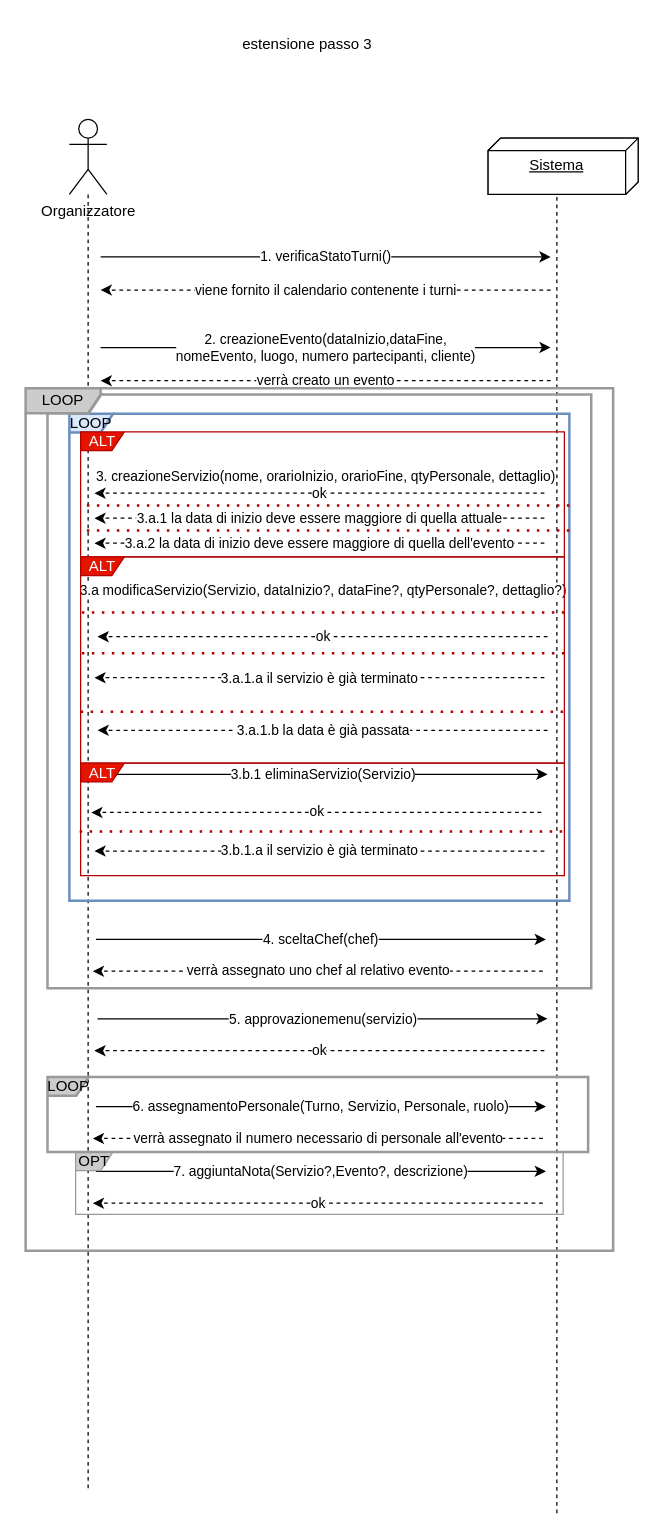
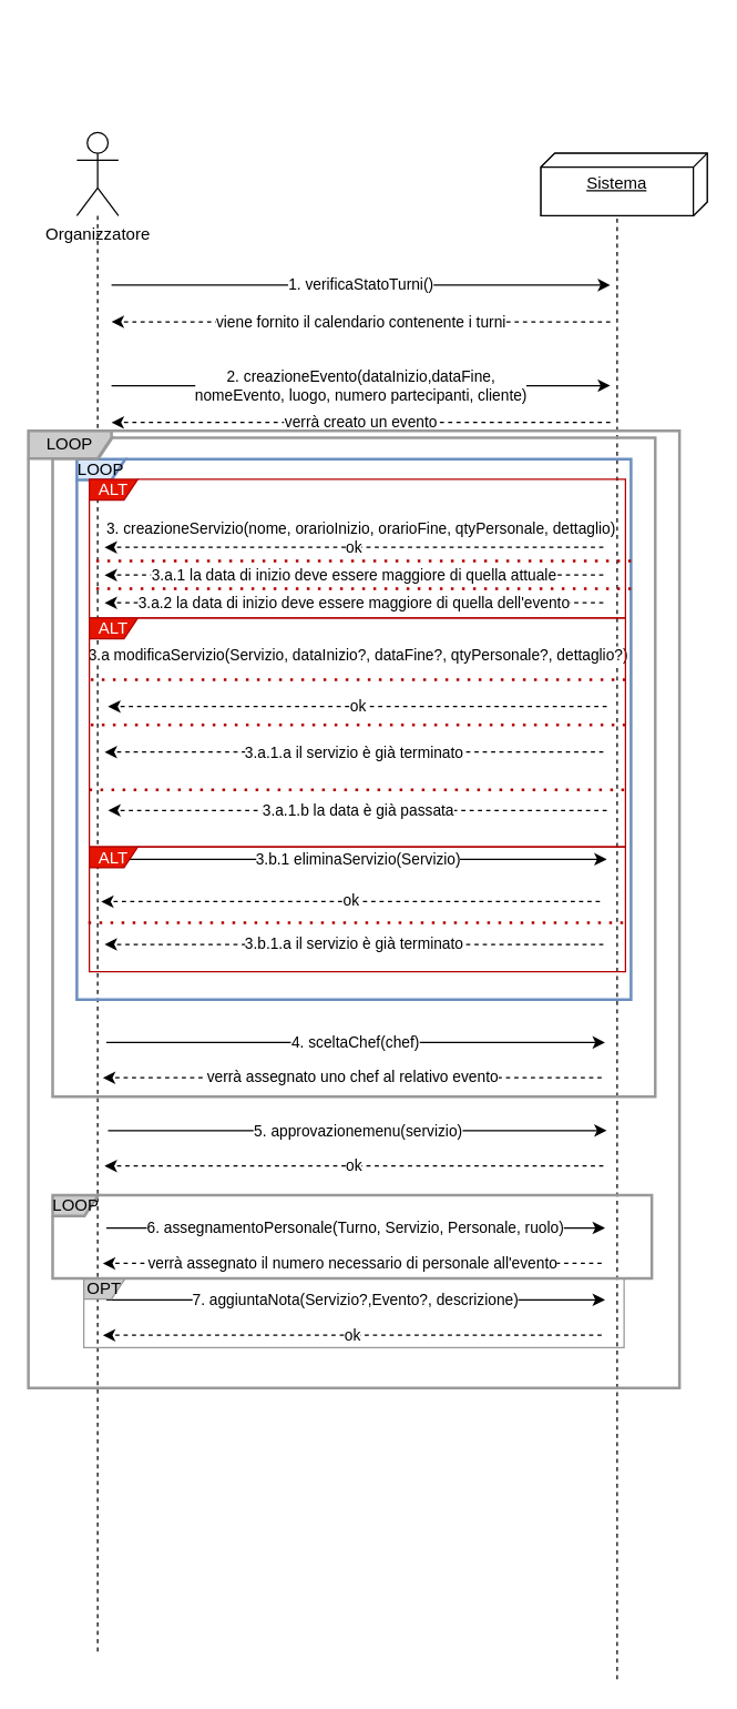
- <mxCell id="2" value="estensione passo 3" style="text;html=1;align=center;verticalAlign=middle;resizable=0;points=[];autosize=1;strokeColor=none;fillColor=none;" parent="1" vertex="1"><mxGeometry x="180" y="20" width="130" height="30" as="geometry" /></mxCell>
